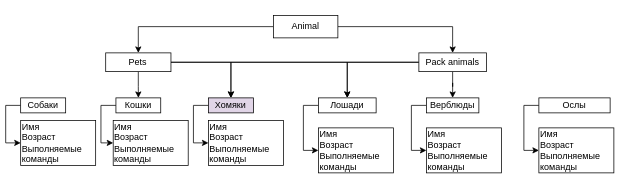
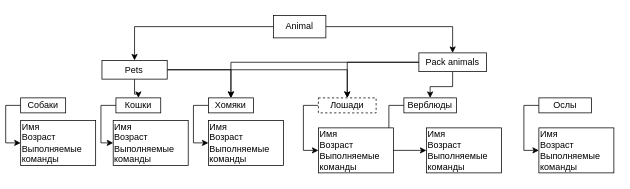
- <mxCell id="4" value="Animal" style="rounded=0;whiteSpace=wrap;html=1;" vertex="1" parent="1"><mxGeometry x="357" y="20" width="86" height="30" as="geometry" /></mxCell>
+ <mxCell id="4" value="Animal" style="rounded=0;whiteSpace=wrap;html=1;" vertex="1" parent="1"><mxGeometry x="357" y="20" width="70" height="30" as="geometry" /></mxCell>
- <mxCell id="8" value="Pets" style="whiteSpace=wrap;html=1;rounded=0;" vertex="1" parent="1"><mxGeometry x="133.44" y="70" width="87" height="25" as="geometry" /></mxCell>
+ <mxCell id="8" value="Pets" style="whiteSpace=wrap;html=1;rounded=0;" vertex="1" parent="1"><mxGeometry x="128.44" y="80" width="87" height="25" as="geometry" /></mxCell>
- <mxCell id="18" value="Хомяки" style="whiteSpace=wrap;html=1;rounded=0;fillColor=#e1d5e7;" vertex="1" parent="1"><mxGeometry x="270.36" y="130" width="60" height="20" as="geometry" /></mxCell>
+ <mxCell id="18" value="Хомяки" style="whiteSpace=wrap;html=1;rounded=0;" vertex="1" parent="1"><mxGeometry x="270.36" y="130" width="60" height="20" as="geometry" /></mxCell>
- <mxCell id="20" value="Лошади" style="whiteSpace=wrap;html=1;rounded=0;" vertex="1" parent="1"><mxGeometry x="417" y="130" width="77" height="20" as="geometry" /></mxCell>
+ <mxCell id="20" value="Лошади" style="whiteSpace=wrap;html=1;rounded=0;dashed=1;" vertex="1" parent="1"><mxGeometry x="417" y="130" width="77" height="20" as="geometry" /></mxCell>
- <mxCell id="22" value="Верблюды" style="whiteSpace=wrap;html=1;rounded=0;" vertex="1" parent="1"><mxGeometry x="561" y="130" width="70" height="20" as="geometry" /></mxCell>
+ <mxCell id="22" value="Верблюды" style="whiteSpace=wrap;html=1;rounded=0;" vertex="1" parent="1"><mxGeometry x="531" y="130" width="70" height="20" as="geometry" /></mxCell>
- <mxCell id="24" value="Ослы" style="whiteSpace=wrap;html=1;rounded=0;" vertex="1" parent="1"><mxGeometry x="711" y="130" width="95" height="20" as="geometry" /></mxCell>
+ <mxCell id="24" value="Ослы" style="whiteSpace=wrap;html=1;rounded=0;" vertex="1" parent="1"><mxGeometry x="711" y="130" width="70" height="20" as="geometry" /></mxCell>
